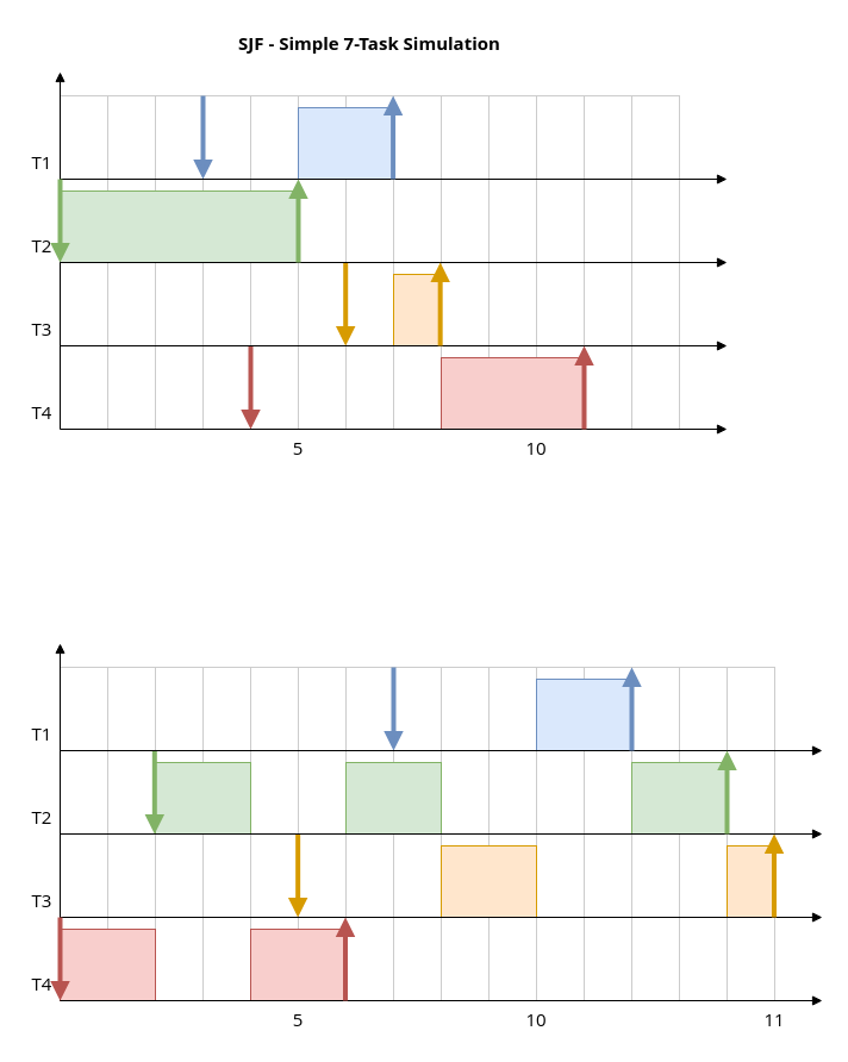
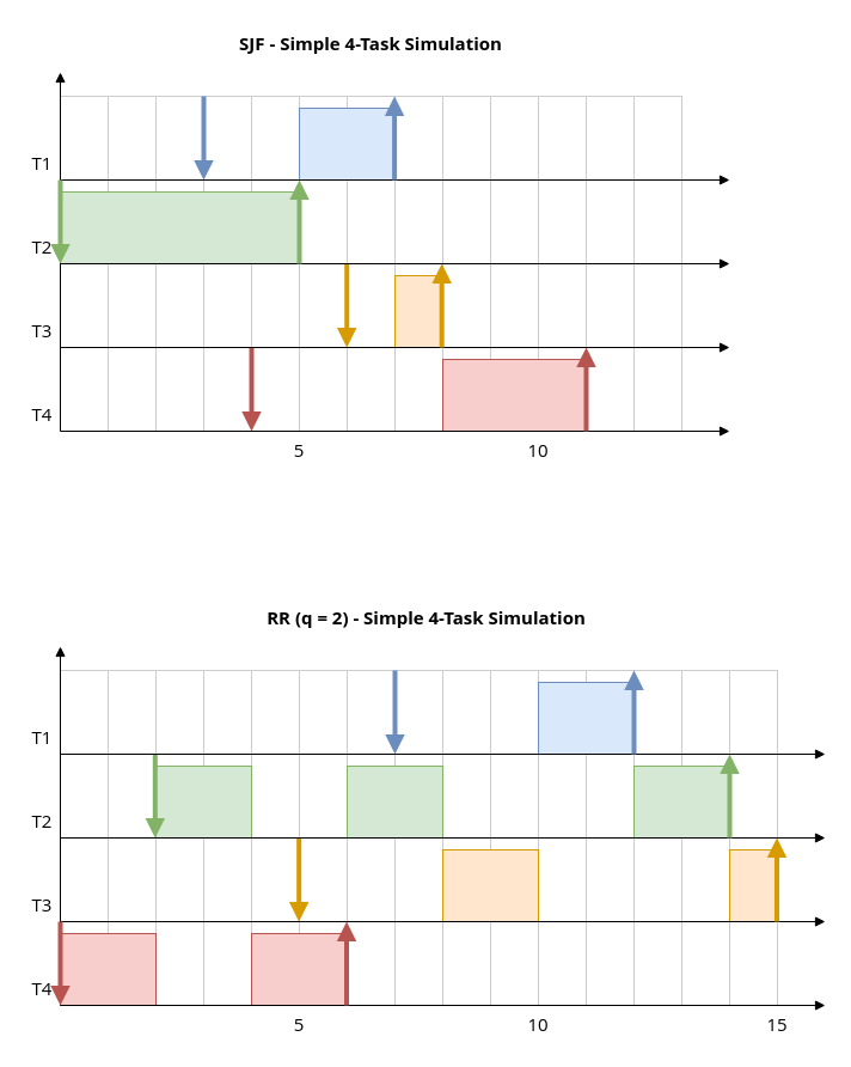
- <mxCell id="30" value="SJF - Simple 7-Task Simulation" style="text;html=1;align=center;verticalAlign=middle;whiteSpace=wrap;rounded=0;fontFamily=Open Sans;fontSource=https%3A%2F%2Ffonts.googleapis.com%2Fcss%3Ffamily%3DOpen%2BSans;fontStyle=1;fontSize=15;" parent="1" vertex="1"><mxGeometry x="165" y="20" width="290" height="30" as="geometry" /></mxCell>
+ <mxCell id="30" value="SJF - Simple 4-Task Simulation" style="text;html=1;align=center;verticalAlign=middle;whiteSpace=wrap;rounded=0;fontFamily=Open Sans;fontSource=https%3A%2F%2Ffonts.googleapis.com%2Fcss%3Ffamily%3DOpen%2BSans;fontStyle=1;fontSize=15;" parent="1" vertex="1"><mxGeometry x="165" y="20" width="290" height="30" as="geometry" /></mxCell>
+ <mxCell id="57" value="RR (q = 2) - Simple 4-Task Simulation" style="text;html=1;align=center;verticalAlign=middle;whiteSpace=wrap;rounded=0;fontFamily=Open Sans;fontSource=https%3A%2F%2Ffonts.googleapis.com%2Fcss%3Ffamily%3DOpen%2BSans;fontStyle=1;fontSize=15;" parent="1" vertex="1"><mxGeometry x="183.5" y="500" width="345" height="30" as="geometry" /></mxCell>
- <mxCell id="62" value="11" style="text;html=1;align=center;verticalAlign=middle;whiteSpace=wrap;rounded=0;fontSize=15;fontFamily=Open Sans;fontSource=https%3A%2F%2Ffonts.googleapis.com%2Fcss%3Ffamily%3DOpen%2BSans;" parent="1" vertex="1"><mxGeometry x="635" y="840" width="30" height="30" as="geometry" /></mxCell>
+ <mxCell id="62" value="15" style="text;html=1;align=center;verticalAlign=middle;whiteSpace=wrap;rounded=0;fontSize=15;fontFamily=Open Sans;fontSource=https%3A%2F%2Ffonts.googleapis.com%2Fcss%3Ffamily%3DOpen%2BSans;" parent="1" vertex="1"><mxGeometry x="635" y="840" width="30" height="30" as="geometry" /></mxCell>
